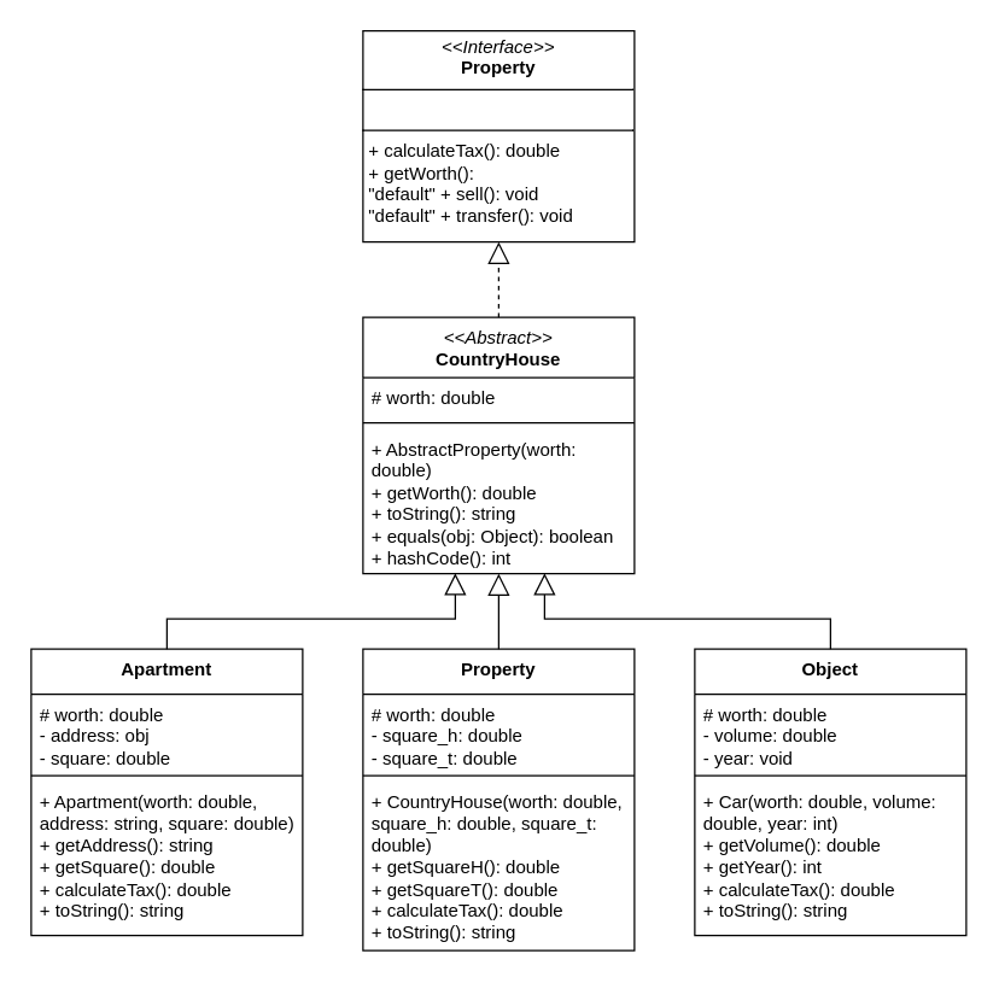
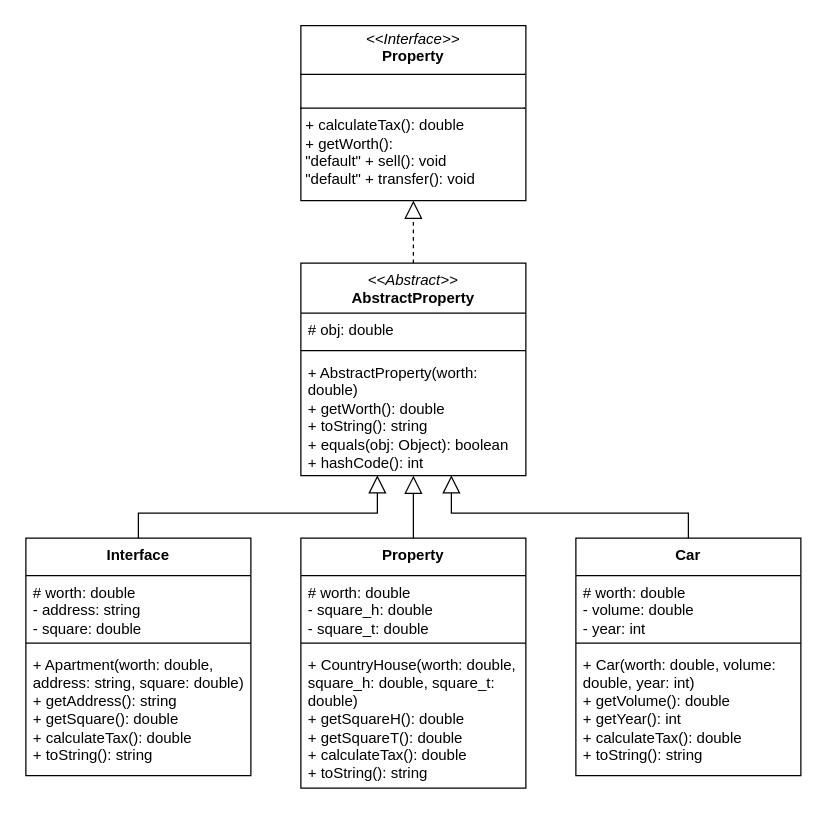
- <mxCell id="3" value="&lt;div&gt;&lt;i style=&quot;font-weight: 400;&quot;&gt;&amp;lt;&amp;lt;Abstract&amp;gt;&amp;gt;&lt;/i&gt;&lt;span style=&quot;background-color: transparent; color: light-dark(rgb(0, 0, 0), rgb(255, 255, 255));&quot;&gt;&lt;/span&gt;&lt;/div&gt;&lt;div&gt;&lt;span style=&quot;background-color: transparent; color: light-dark(rgb(0, 0, 0), rgb(255, 255, 255));&quot;&gt;CountryHouse&lt;/span&gt;&lt;/div&gt;" style="swimlane;fontStyle=1;align=center;verticalAlign=top;childLayout=stackLayout;horizontal=1;startSize=40;horizontalStack=0;resizeParent=1;resizeParentMax=0;resizeLast=0;collapsible=1;marginBottom=0;whiteSpace=wrap;html=1;" parent="1" vertex="1"><mxGeometry x="240" y="210" width="180" height="170" as="geometry" /></mxCell>
+ <mxCell id="3" value="&lt;div&gt;&lt;i style=&quot;font-weight: 400;&quot;&gt;&amp;lt;&amp;lt;Abstract&amp;gt;&amp;gt;&lt;/i&gt;&lt;span style=&quot;background-color: transparent; color: light-dark(rgb(0, 0, 0), rgb(255, 255, 255));&quot;&gt;&lt;/span&gt;&lt;/div&gt;&lt;div&gt;&lt;span style=&quot;background-color: transparent; color: light-dark(rgb(0, 0, 0), rgb(255, 255, 255));&quot;&gt;AbstractProperty&lt;/span&gt;&lt;/div&gt;" style="swimlane;fontStyle=1;align=center;verticalAlign=top;childLayout=stackLayout;horizontal=1;startSize=40;horizontalStack=0;resizeParent=1;resizeParentMax=0;resizeLast=0;collapsible=1;marginBottom=0;whiteSpace=wrap;html=1;" parent="1" vertex="1"><mxGeometry x="240" y="210" width="180" height="170" as="geometry" /></mxCell>
- <mxCell id="4" value="# worth: double" style="text;strokeColor=none;fillColor=none;align=left;verticalAlign=top;spacingLeft=4;spacingRight=4;overflow=hidden;rotatable=0;points=[[0,0.5],[1,0.5]];portConstraint=eastwest;whiteSpace=wrap;html=1;" parent="3" vertex="1"><mxGeometry y="40" width="180" height="26" as="geometry" /></mxCell>
+ <mxCell id="4" value="# obj: double" style="text;strokeColor=none;fillColor=none;align=left;verticalAlign=top;spacingLeft=4;spacingRight=4;overflow=hidden;rotatable=0;points=[[0,0.5],[1,0.5]];portConstraint=eastwest;whiteSpace=wrap;html=1;" parent="3" vertex="1"><mxGeometry y="40" width="180" height="26" as="geometry" /></mxCell>
- <mxCell id="7" value="Apartment" style="swimlane;fontStyle=1;align=center;verticalAlign=top;childLayout=stackLayout;horizontal=1;startSize=30;horizontalStack=0;resizeParent=1;resizeParentMax=0;resizeLast=0;collapsible=1;marginBottom=0;whiteSpace=wrap;html=1;" parent="1" vertex="1"><mxGeometry x="20" y="430" width="180" height="190" as="geometry" /></mxCell>
+ <mxCell id="7" value="Interface" style="swimlane;fontStyle=1;align=center;verticalAlign=top;childLayout=stackLayout;horizontal=1;startSize=30;horizontalStack=0;resizeParent=1;resizeParentMax=0;resizeLast=0;collapsible=1;marginBottom=0;whiteSpace=wrap;html=1;" parent="1" vertex="1"><mxGeometry x="20" y="430" width="180" height="190" as="geometry" /></mxCell>
- <mxCell id="17" value="Object" style="swimlane;fontStyle=1;align=center;verticalAlign=top;childLayout=stackLayout;horizontal=1;startSize=30;horizontalStack=0;resizeParent=1;resizeParentMax=0;resizeLast=0;collapsible=1;marginBottom=0;whiteSpace=wrap;html=1;" parent="1" vertex="1"><mxGeometry x="460" y="430" width="180" height="190" as="geometry" /></mxCell>
+ <mxCell id="17" value="Car" style="swimlane;fontStyle=1;align=center;verticalAlign=top;childLayout=stackLayout;horizontal=1;startSize=30;horizontalStack=0;resizeParent=1;resizeParentMax=0;resizeLast=0;collapsible=1;marginBottom=0;whiteSpace=wrap;html=1;" parent="1" vertex="1"><mxGeometry x="460" y="430" width="180" height="190" as="geometry" /></mxCell>
- <mxCell id="8" value="# worth: double&lt;div&gt;- address: obj&lt;/div&gt;&lt;div&gt;- square: double&lt;/div&gt;" style="text;strokeColor=none;fillColor=none;align=left;verticalAlign=top;spacingLeft=4;spacingRight=4;overflow=hidden;rotatable=0;points=[[0,0.5],[1,0.5]];portConstraint=eastwest;whiteSpace=wrap;html=1;" parent="7" vertex="1"><mxGeometry y="30" width="180" height="50" as="geometry" /></mxCell>
+ <mxCell id="8" value="# worth: double&lt;div&gt;- address: string&lt;/div&gt;&lt;div&gt;- square: double&lt;/div&gt;" style="text;strokeColor=none;fillColor=none;align=left;verticalAlign=top;spacingLeft=4;spacingRight=4;overflow=hidden;rotatable=0;points=[[0,0.5],[1,0.5]];portConstraint=eastwest;whiteSpace=wrap;html=1;" parent="7" vertex="1"><mxGeometry y="30" width="180" height="50" as="geometry" /></mxCell>
- <mxCell id="18" value="# worth: double&lt;div&gt;- volume: double&lt;/div&gt;&lt;div&gt;- year: void&lt;/div&gt;" style="text;strokeColor=none;fillColor=none;align=left;verticalAlign=top;spacingLeft=4;spacingRight=4;overflow=hidden;rotatable=0;points=[[0,0.5],[1,0.5]];portConstraint=eastwest;whiteSpace=wrap;html=1;" parent="17" vertex="1"><mxGeometry y="30" width="180" height="50" as="geometry" /></mxCell>
+ <mxCell id="18" value="# worth: double&lt;div&gt;- volume: double&lt;/div&gt;&lt;div&gt;- year: int&lt;/div&gt;" style="text;strokeColor=none;fillColor=none;align=left;verticalAlign=top;spacingLeft=4;spacingRight=4;overflow=hidden;rotatable=0;points=[[0,0.5],[1,0.5]];portConstraint=eastwest;whiteSpace=wrap;html=1;" parent="17" vertex="1"><mxGeometry y="30" width="180" height="50" as="geometry" /></mxCell>
